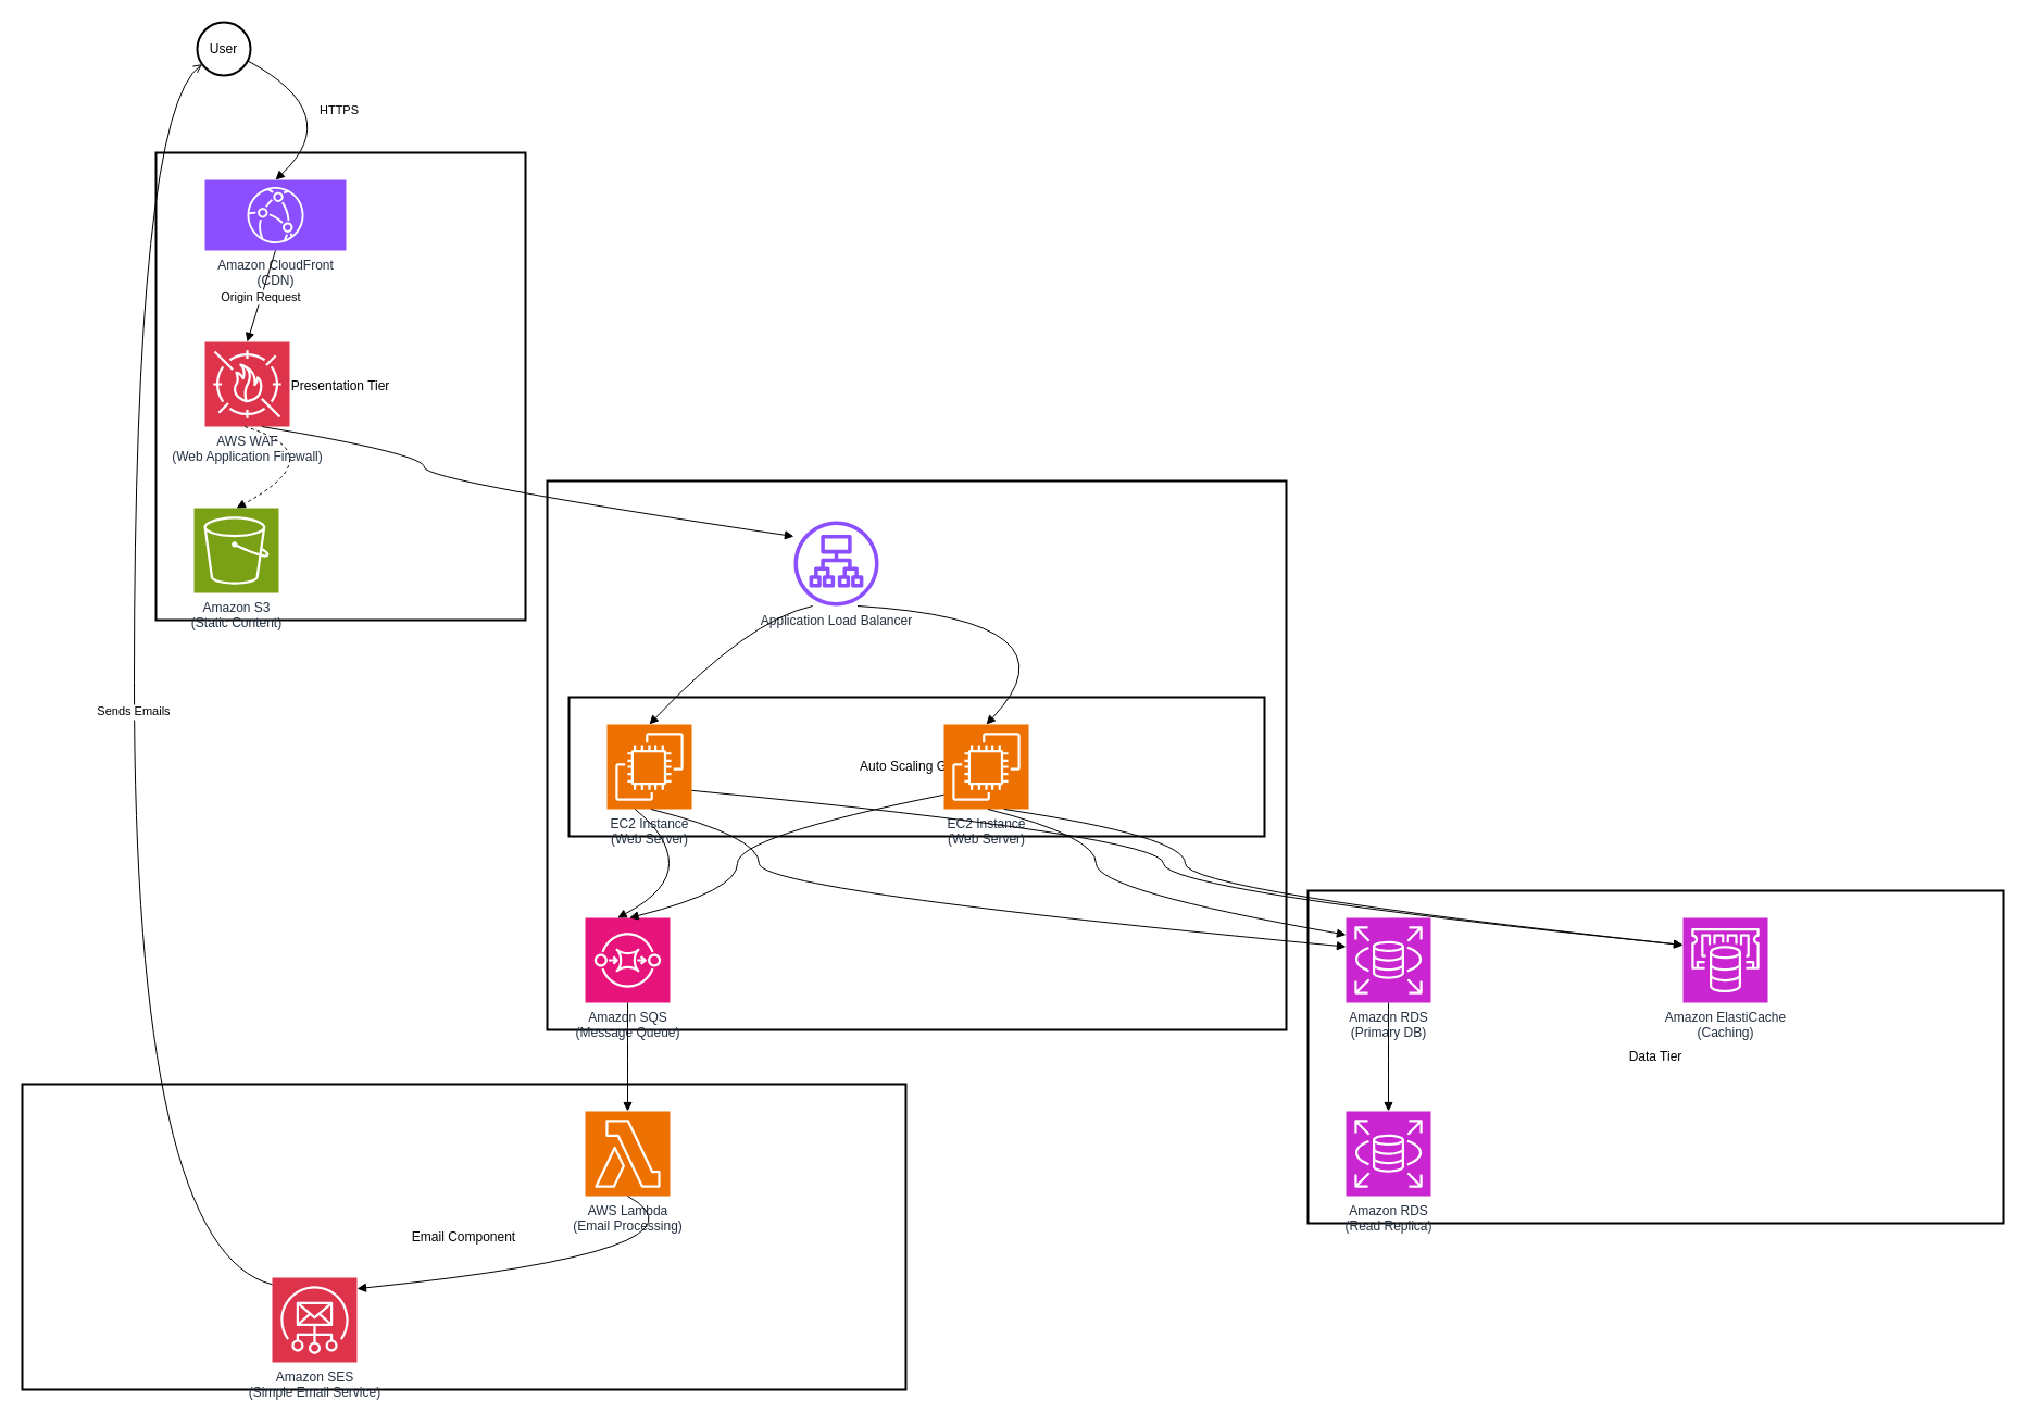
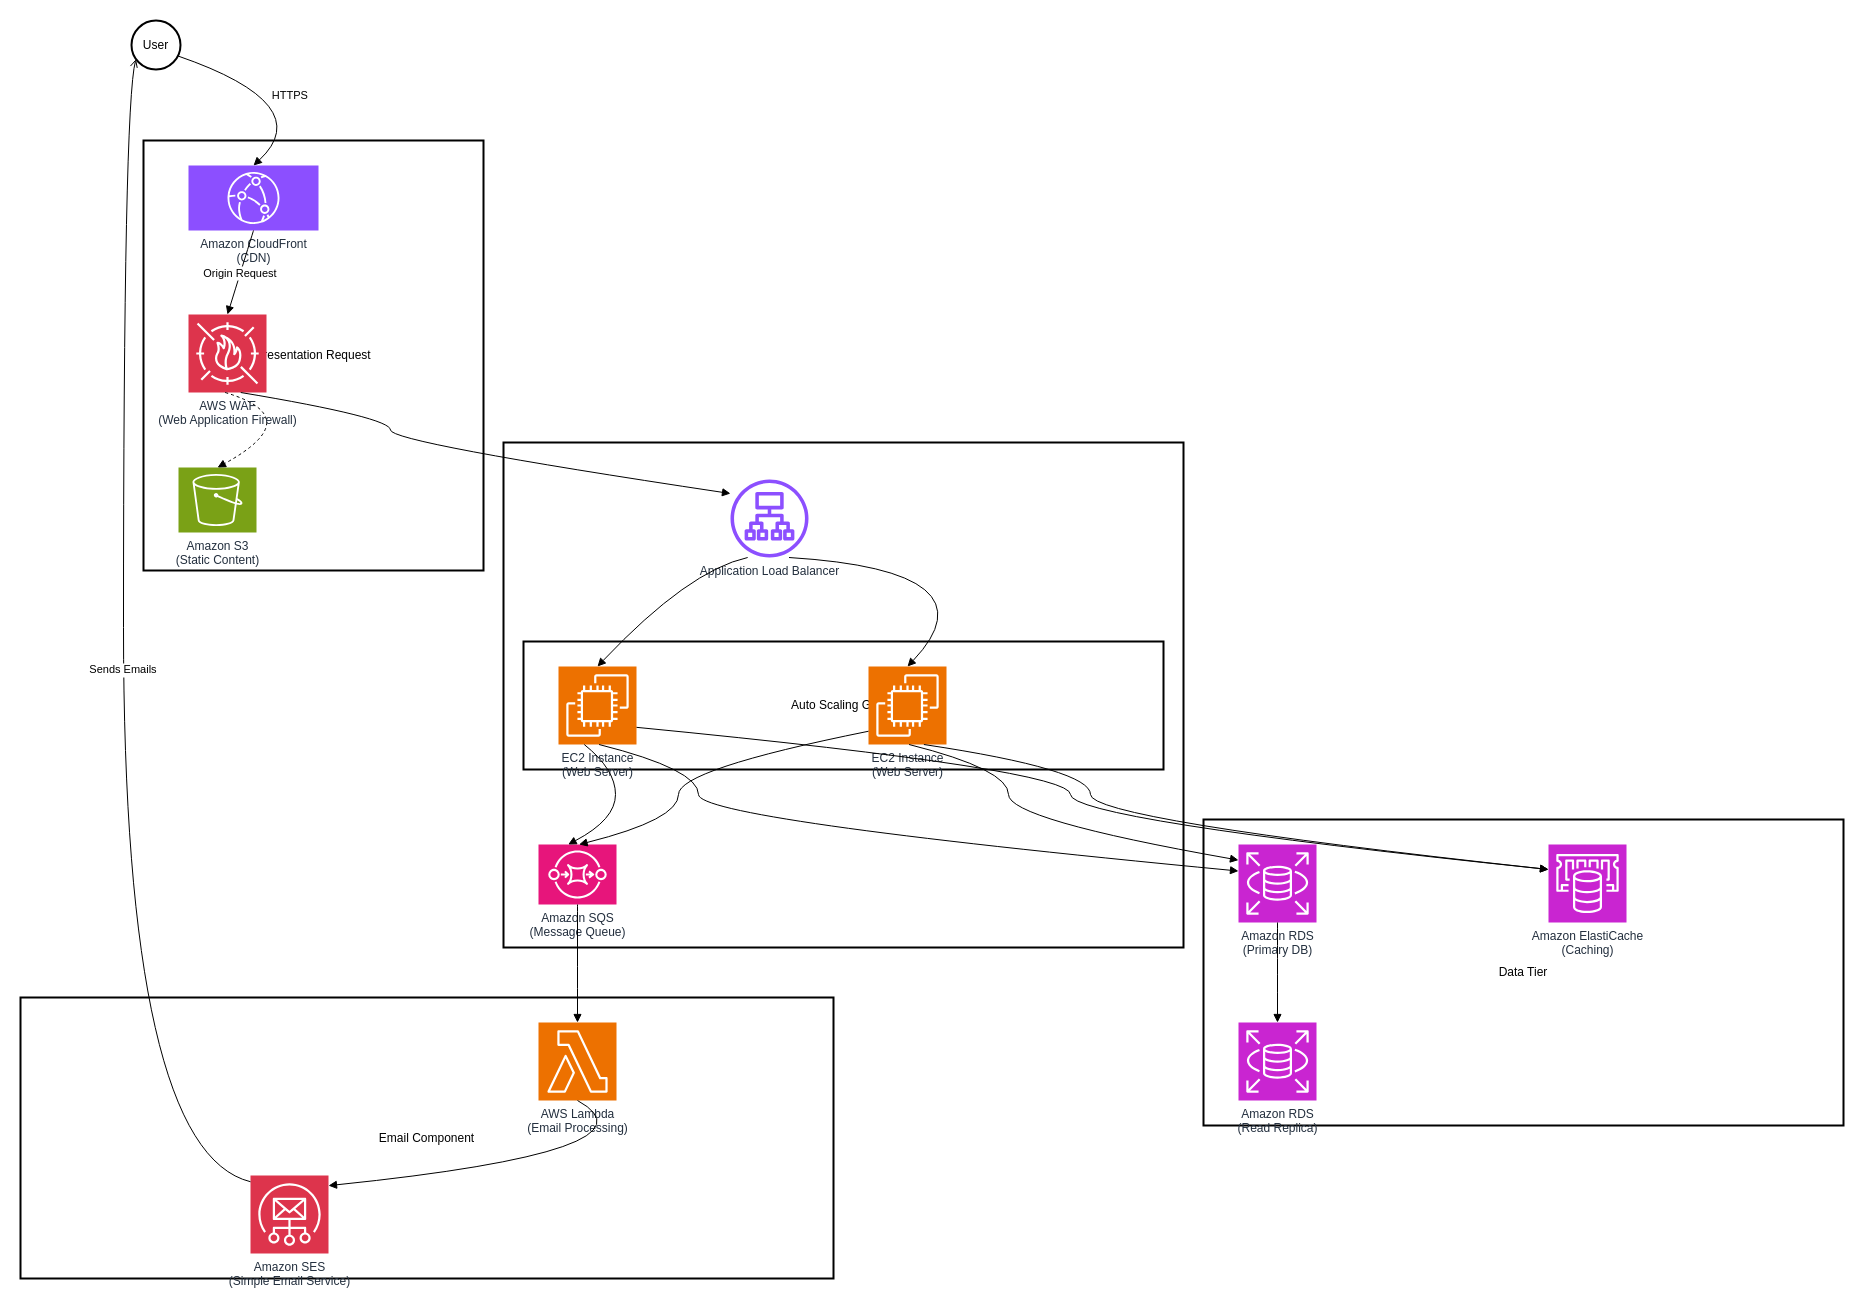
- <mxCell id="7" value="User" style="ellipse;aspect=fixed;strokeWidth=2;whiteSpace=wrap;" vertex="1" parent="1"><mxGeometry x="181" y="20" width="49" height="49" as="geometry" /></mxCell>
+ <mxCell id="7" value="User" style="ellipse;aspect=fixed;strokeWidth=2;whiteSpace=wrap;" vertex="1" parent="1"><mxGeometry x="131" y="20" width="49" height="49" as="geometry" /></mxCell>
- <mxCell id="6" value="Presentation Tier" style="whiteSpace=wrap;strokeWidth=2;" vertex="1" parent="1"><mxGeometry x="143" y="140" width="340" height="430" as="geometry" /></mxCell>
+ <mxCell id="6" value="Presentation Request" style="whiteSpace=wrap;strokeWidth=2;" vertex="1" parent="1"><mxGeometry x="143" y="140" width="340" height="430" as="geometry" /></mxCell>
- <mxCell id="9" value="Amazon S3&#10;(Static Content)" style="sketch=0;points=[[0,0,0],[0.25,0,0],[0.5,0,0],[0.75,0,0],[1,0,0],[0,1,0],[0.25,1,0],[0.5,1,0],[0.75,1,0],[1,1,0],[0,0.25,0],[0,0.5,0],[0,0.75,0],[1,0.25,0],[1,0.5,0],[1,0.75,0]];outlineConnect=0;fontColor=#232F3E;fillColor=#7AA116;strokeColor=#ffffff;dashed=0;verticalLabelPosition=bottom;verticalAlign=top;align=center;html=1;fontSize=12;fontStyle=0;aspect=fixed;shape=mxgraph.aws4.resourceIcon;resIcon=mxgraph.aws4.s3;" vertex="1" parent="1"><mxGeometry x="178" y="467" width="78" height="78" as="geometry" /></mxCell>
+ <mxCell id="9" value="Amazon S3&#10;(Static Content)" style="sketch=0;points=[[0,0,0],[0.25,0,0],[0.5,0,0],[0.75,0,0],[1,0,0],[0,1,0],[0.25,1,0],[0.5,1,0],[0.75,1,0],[1,1,0],[0,0.25,0],[0,0.5,0],[0,0.75,0],[1,0.25,0],[1,0.5,0],[1,0.75,0]];outlineConnect=0;fontColor=#232F3E;fillColor=#7AA116;strokeColor=#ffffff;dashed=0;verticalLabelPosition=bottom;verticalAlign=top;align=center;html=1;fontSize=12;fontStyle=0;aspect=fixed;shape=mxgraph.aws4.resourceIcon;resIcon=mxgraph.aws4.s3;" vertex="1" parent="1"><mxGeometry x="178" y="467" width="78" height="65" as="geometry" /></mxCell>
- <mxCell id="14" value="Amazon SQS&#10;(Message Queue)" style="sketch=0;points=[[0,0,0],[0.25,0,0],[0.5,0,0],[0.75,0,0],[1,0,0],[0,1,0],[0.25,1,0],[0.5,1,0],[0.75,1,0],[1,1,0],[0,0.25,0],[0,0.5,0],[0,0.75,0],[1,0.25,0],[1,0.5,0],[1,0.75,0]];outlineConnect=0;fontColor=#232F3E;fillColor=#E7157B;strokeColor=#ffffff;dashed=0;verticalLabelPosition=bottom;verticalAlign=top;align=center;html=1;fontSize=12;fontStyle=0;aspect=fixed;shape=mxgraph.aws4.resourceIcon;resIcon=mxgraph.aws4.sqs;" vertex="1" parent="1"><mxGeometry x="538" y="844" width="78" height="78" as="geometry" /></mxCell>
+ <mxCell id="14" value="Amazon SQS&#10;(Message Queue)" style="sketch=0;points=[[0,0,0],[0.25,0,0],[0.5,0,0],[0.75,0,0],[1,0,0],[0,1,0],[0.25,1,0],[0.5,1,0],[0.75,1,0],[1,1,0],[0,0.25,0],[0,0.5,0],[0,0.75,0],[1,0.25,0],[1,0.5,0],[1,0.75,0]];outlineConnect=0;fontColor=#232F3E;fillColor=#E7157B;strokeColor=#ffffff;dashed=0;verticalLabelPosition=bottom;verticalAlign=top;align=center;html=1;fontSize=12;fontStyle=0;aspect=fixed;shape=mxgraph.aws4.resourceIcon;resIcon=mxgraph.aws4.sqs;" vertex="1" parent="1"><mxGeometry x="538" y="844" width="78" height="60" as="geometry" /></mxCell>
